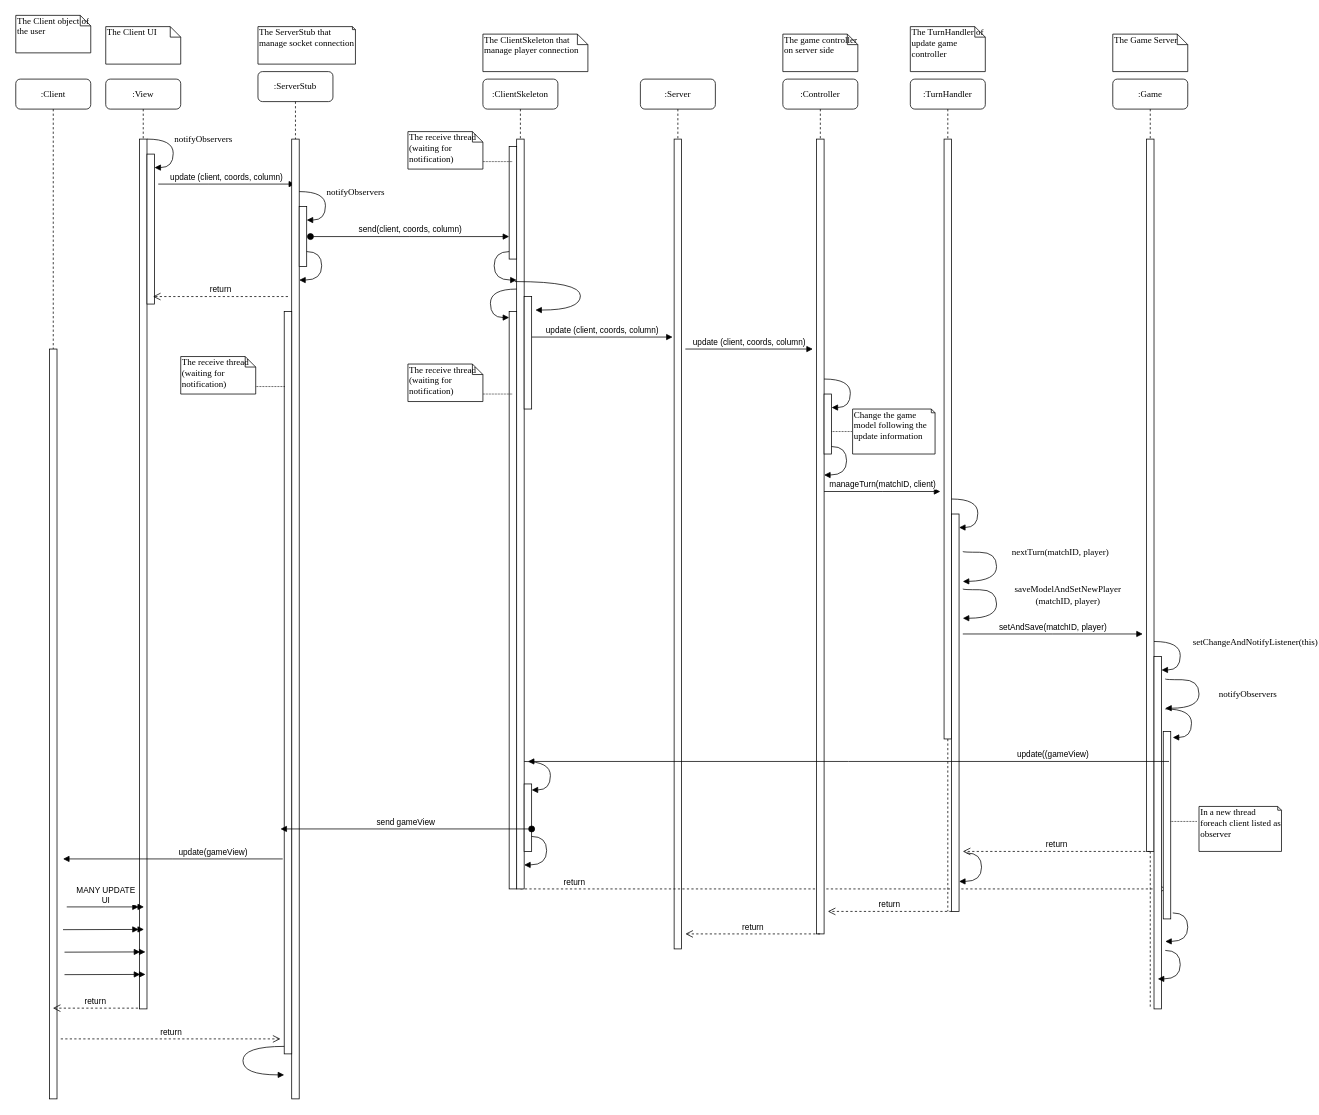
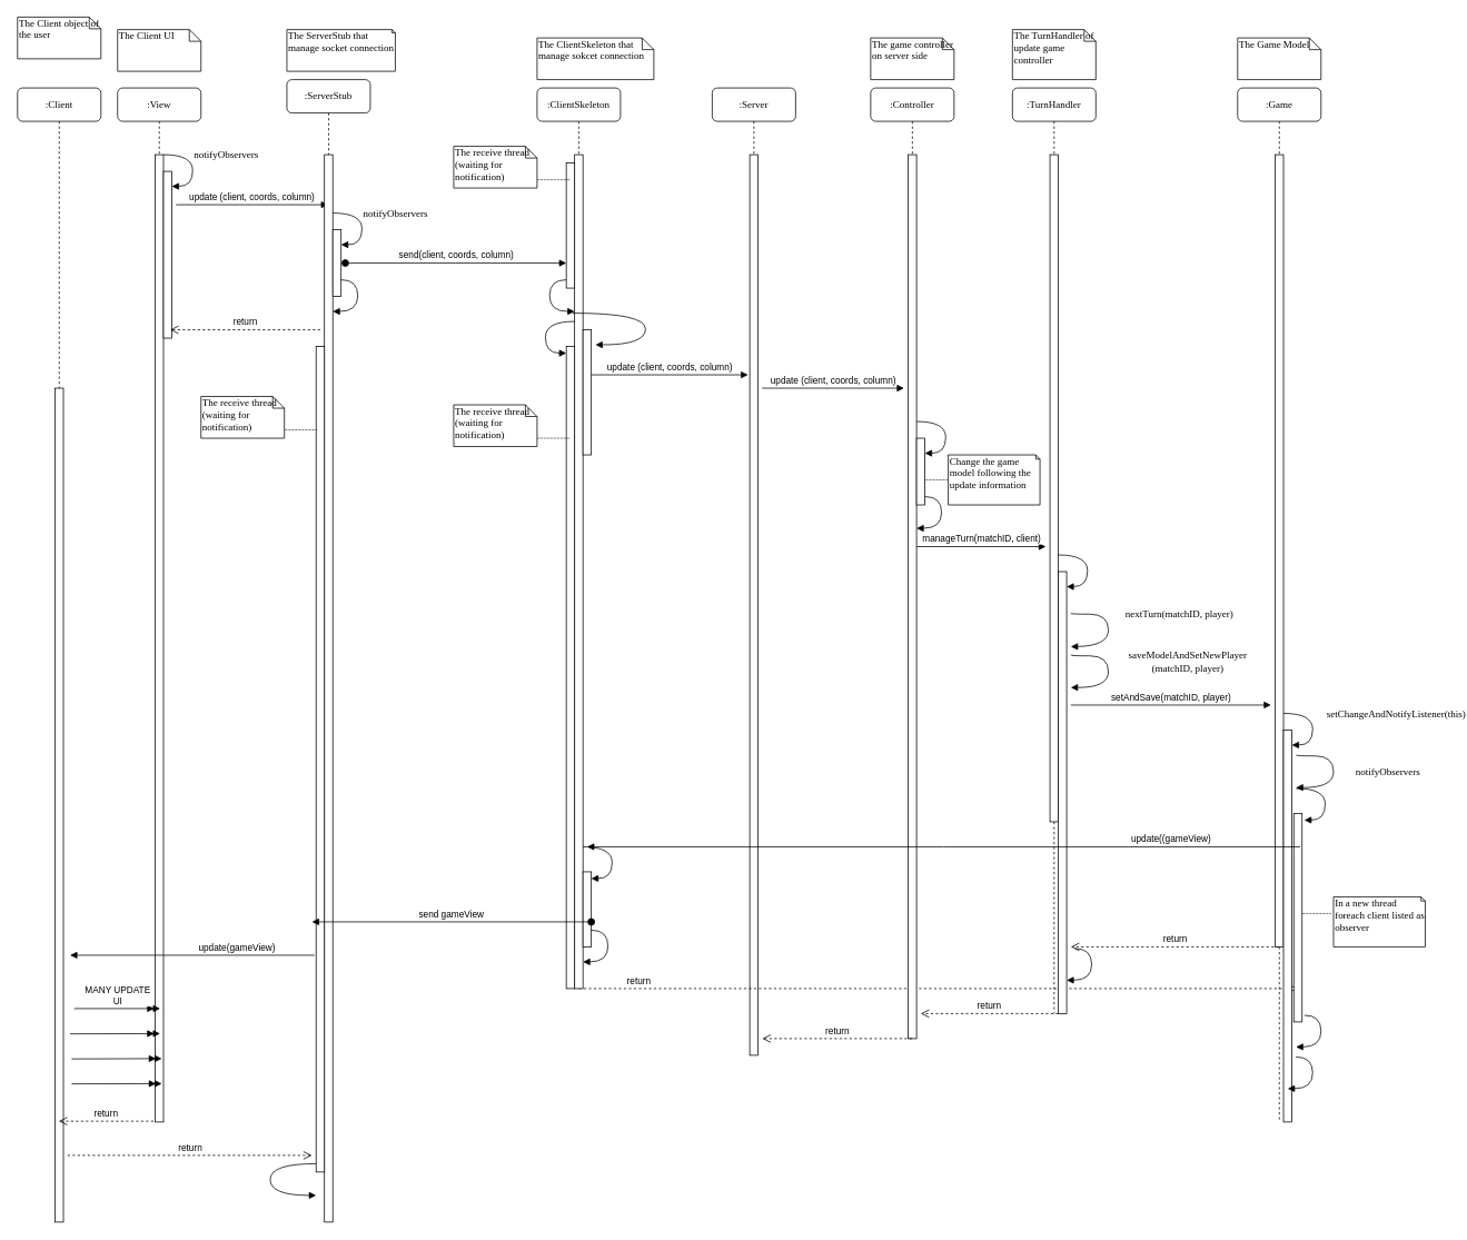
- <mxCell id="39" value="The Game Server" style="shape=note;whiteSpace=wrap;html=1;size=14;verticalAlign=top;align=left;spacingTop=-6;rounded=0;shadow=0;comic=0;labelBackgroundColor=none;strokeWidth=1;fontFamily=Verdana;fontSize=12" parent="1" vertex="1"><mxGeometry x="1483" y="45" width="100" height="50" as="geometry" /></mxCell>
+ <mxCell id="39" value="The Game Model" style="shape=note;whiteSpace=wrap;html=1;size=14;verticalAlign=top;align=left;spacingTop=-6;rounded=0;shadow=0;comic=0;labelBackgroundColor=none;strokeWidth=1;fontFamily=Verdana;fontSize=12" parent="1" vertex="1"><mxGeometry x="1483" y="45" width="100" height="50" as="geometry" /></mxCell>
- <mxCell id="70" value="The ClientSkeleton that manage player connection" style="shape=note;whiteSpace=wrap;html=1;size=14;verticalAlign=top;align=left;spacingTop=-6;rounded=0;shadow=0;comic=0;labelBackgroundColor=none;strokeWidth=1;fontFamily=Verdana;fontSize=12" vertex="1" parent="1"><mxGeometry x="643" y="45" width="140" height="50" as="geometry" /></mxCell>
+ <mxCell id="70" value="The ClientSkeleton that manage sokcet connection" style="shape=note;whiteSpace=wrap;html=1;size=14;verticalAlign=top;align=left;spacingTop=-6;rounded=0;shadow=0;comic=0;labelBackgroundColor=none;strokeWidth=1;fontFamily=Verdana;fontSize=12" vertex="1" parent="1"><mxGeometry x="643" y="45" width="140" height="50" as="geometry" /></mxCell>
